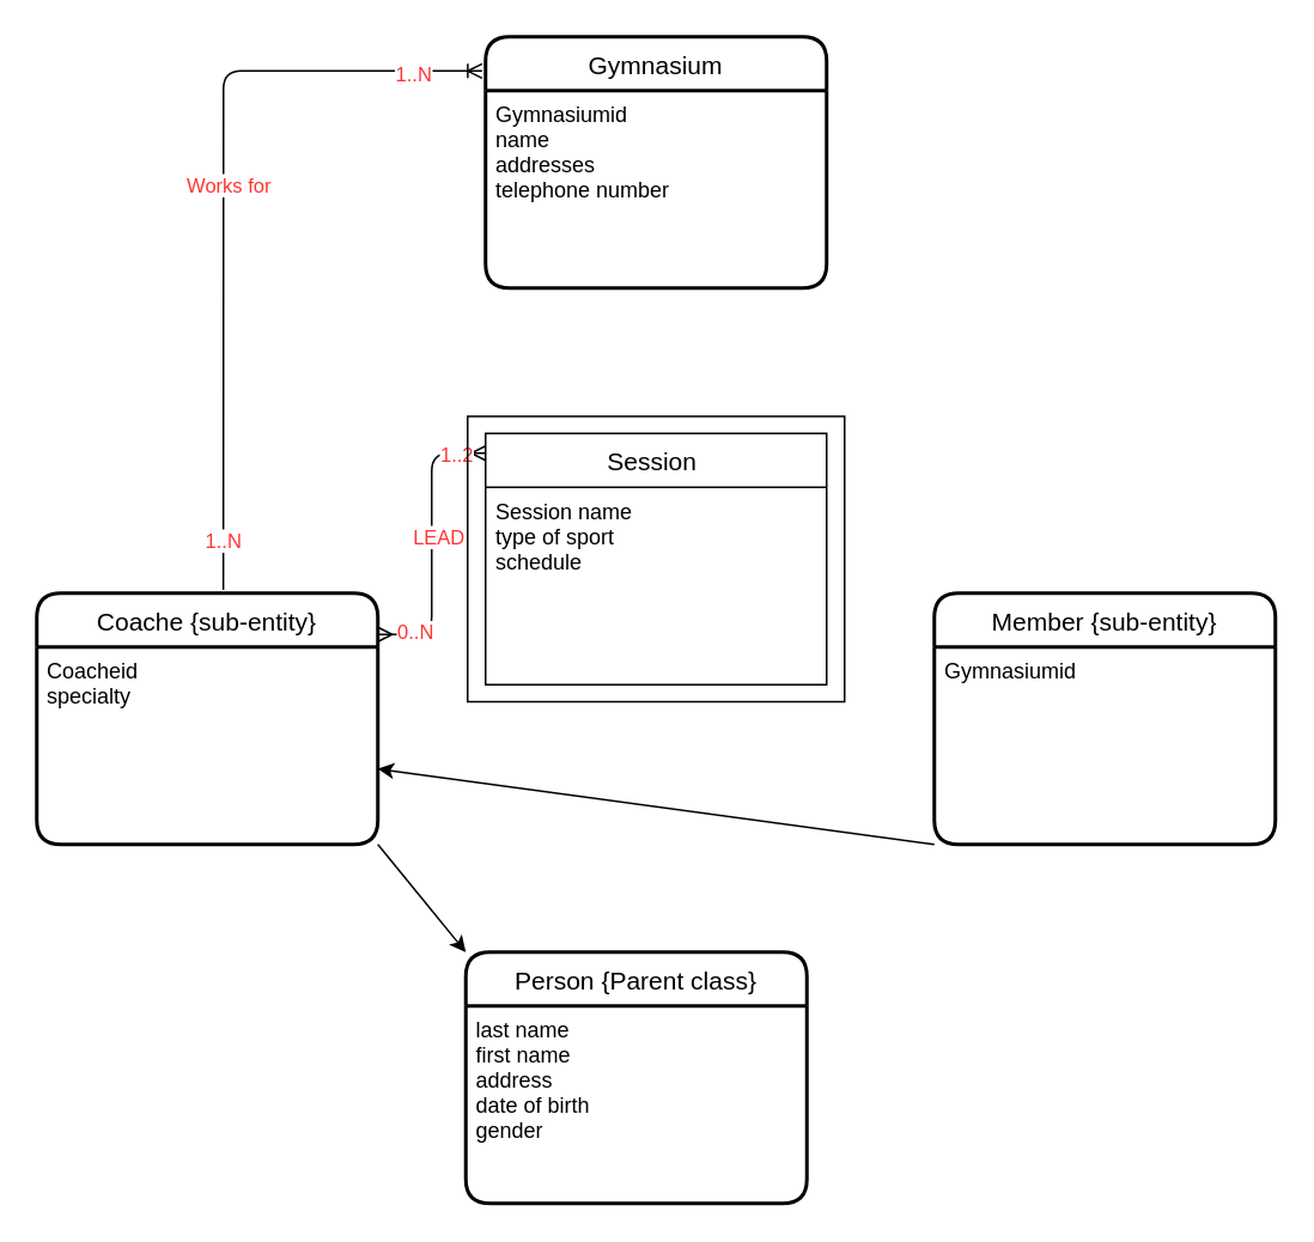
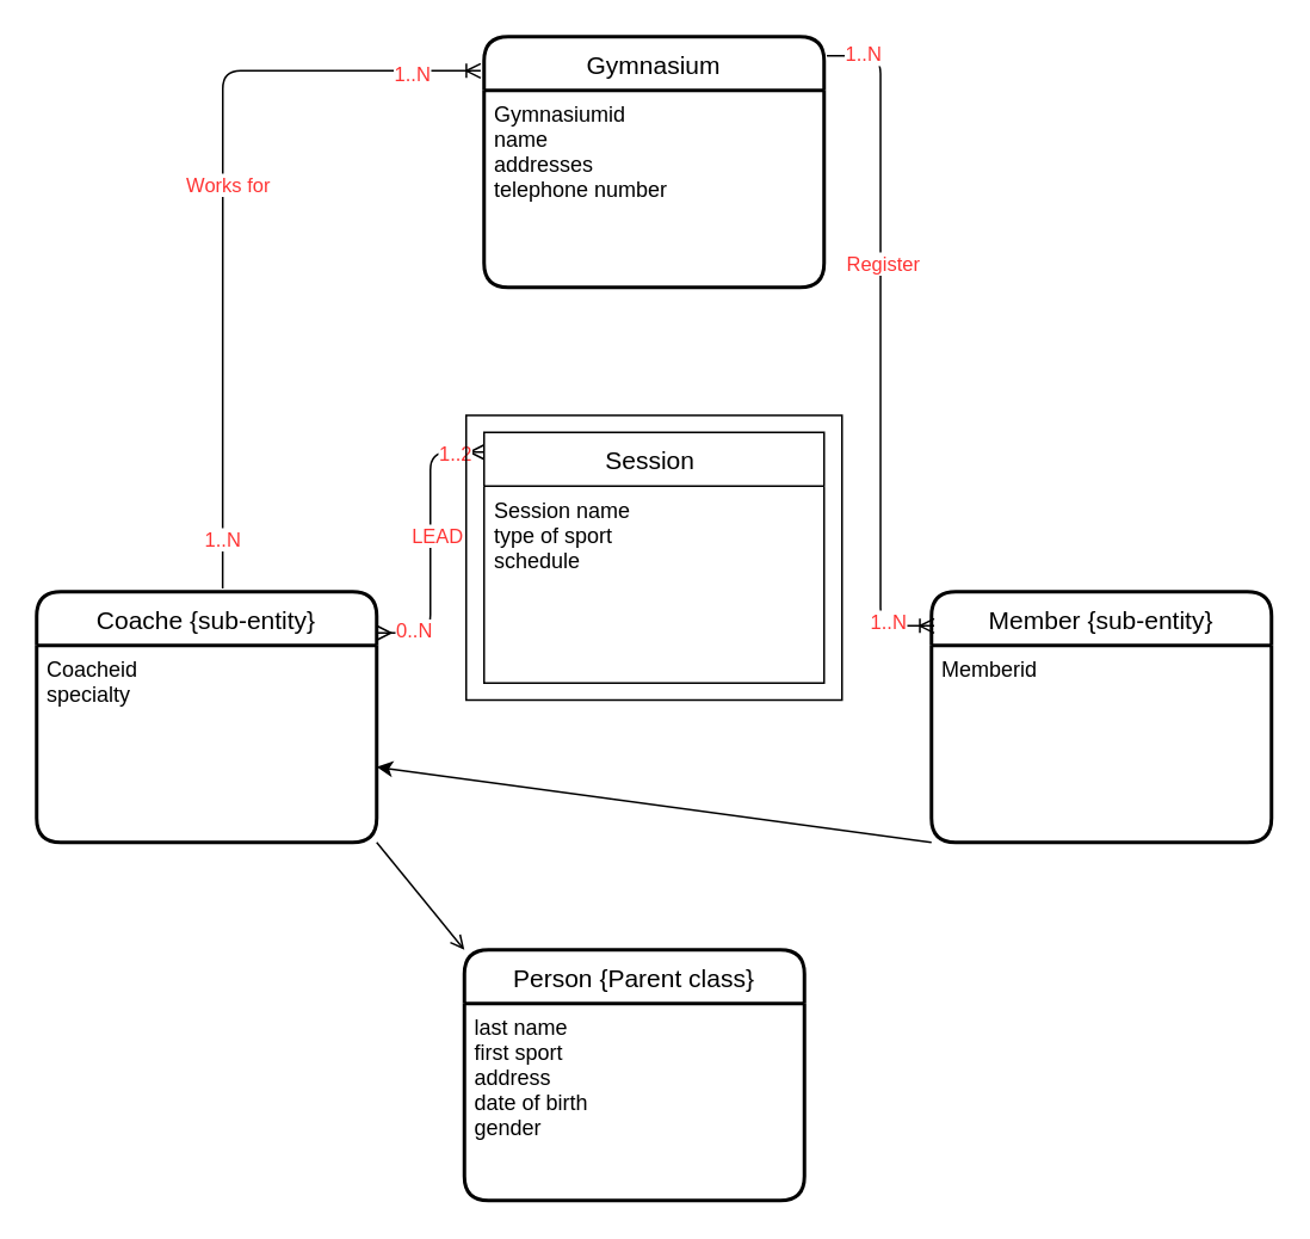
+ <mxCell id="14" value="" style="edgeStyle=entityRelationEdgeStyle;fontSize=12;html=1;endArrow=ERoneToMany;entryX=0.008;entryY=0.136;entryDx=0;entryDy=0;exitX=1.008;exitY=0.076;exitDx=0;exitDy=0;exitPerimeter=0;entryPerimeter=0;" parent="1" source="4" target="2" edge="1"><mxGeometry width="100" height="100" relative="1" as="geometry"><mxPoint x="461" y="372" as="sourcePoint" /><mxPoint x="520" y="443" as="targetPoint" /></mxGeometry></mxCell>
+ <mxCell id="15" value="Register" style="edgeLabel;html=1;align=center;verticalAlign=middle;resizable=0;points=[];fontColor=#FF3333;" parent="14" vertex="1" connectable="0"><mxGeometry x="-0.227" y="1" relative="1" as="geometry"><mxPoint as="offset" /></mxGeometry></mxCell>
+ <mxCell id="16" value="1..N" style="edgeLabel;html=1;align=center;verticalAlign=middle;resizable=0;points=[];fontColor=#FF3333;" parent="14" vertex="1" connectable="0"><mxGeometry x="-0.895" y="1" relative="1" as="geometry"><mxPoint as="offset" /></mxGeometry></mxCell>
+ <mxCell id="17" value="1..N" style="edgeLabel;html=1;align=center;verticalAlign=middle;resizable=0;points=[];fontColor=#FF3333;" parent="14" vertex="1" connectable="0"><mxGeometry x="0.861" y="3" relative="1" as="geometry"><mxPoint as="offset" /></mxGeometry></mxCell>
- <mxCell id="3" value="Gymnasiumid&#10;&#10;" style="align=left;strokeColor=none;fillColor=none;spacingLeft=4;fontSize=12;verticalAlign=top;resizable=0;rotatable=0;part=1;" parent="2" vertex="1"><mxGeometry y="30" width="190" height="110" as="geometry" /></mxCell>
+ <mxCell id="3" value="Memberid&#10;&#10;" style="align=left;strokeColor=none;fillColor=none;spacingLeft=4;fontSize=12;verticalAlign=top;resizable=0;rotatable=0;part=1;" parent="2" vertex="1"><mxGeometry y="30" width="190" height="110" as="geometry" /></mxCell>
- <mxCell id="12" value="" style="endArrow=classic;html=1;exitX=1;exitY=1;exitDx=0;exitDy=0;entryX=0;entryY=0;entryDx=0;entryDy=0;" parent="1" source="9" target="10" edge="1"><mxGeometry width="50" height="50" relative="1" as="geometry"><mxPoint x="350" y="500" as="sourcePoint" /><mxPoint x="310" y="520" as="targetPoint" /></mxGeometry></mxCell>
+ <mxCell id="12" value="" style="endArrow=open;html=1;exitX=1;exitY=1;exitDx=0;exitDy=0;entryX=0;entryY=0;entryDx=0;entryDy=0;" parent="1" source="9" target="10" edge="1"><mxGeometry width="50" height="50" relative="1" as="geometry"><mxPoint x="350" y="500" as="sourcePoint" /><mxPoint x="310" y="520" as="targetPoint" /></mxGeometry></mxCell>
- <mxCell id="11" value="last name&#10;first name&#10;address&#10;date of birth&#10;gender&#10;" style="align=left;strokeColor=none;fillColor=none;spacingLeft=4;fontSize=12;verticalAlign=top;resizable=0;rotatable=0;part=1;" parent="10" vertex="1"><mxGeometry y="30" width="190" height="110" as="geometry" /></mxCell>
+ <mxCell id="11" value="last name&#10;first sport&#10;address&#10;date of birth&#10;gender&#10;" style="align=left;strokeColor=none;fillColor=none;spacingLeft=4;fontSize=12;verticalAlign=top;resizable=0;rotatable=0;part=1;" parent="10" vertex="1"><mxGeometry y="30" width="190" height="110" as="geometry" /></mxCell>
